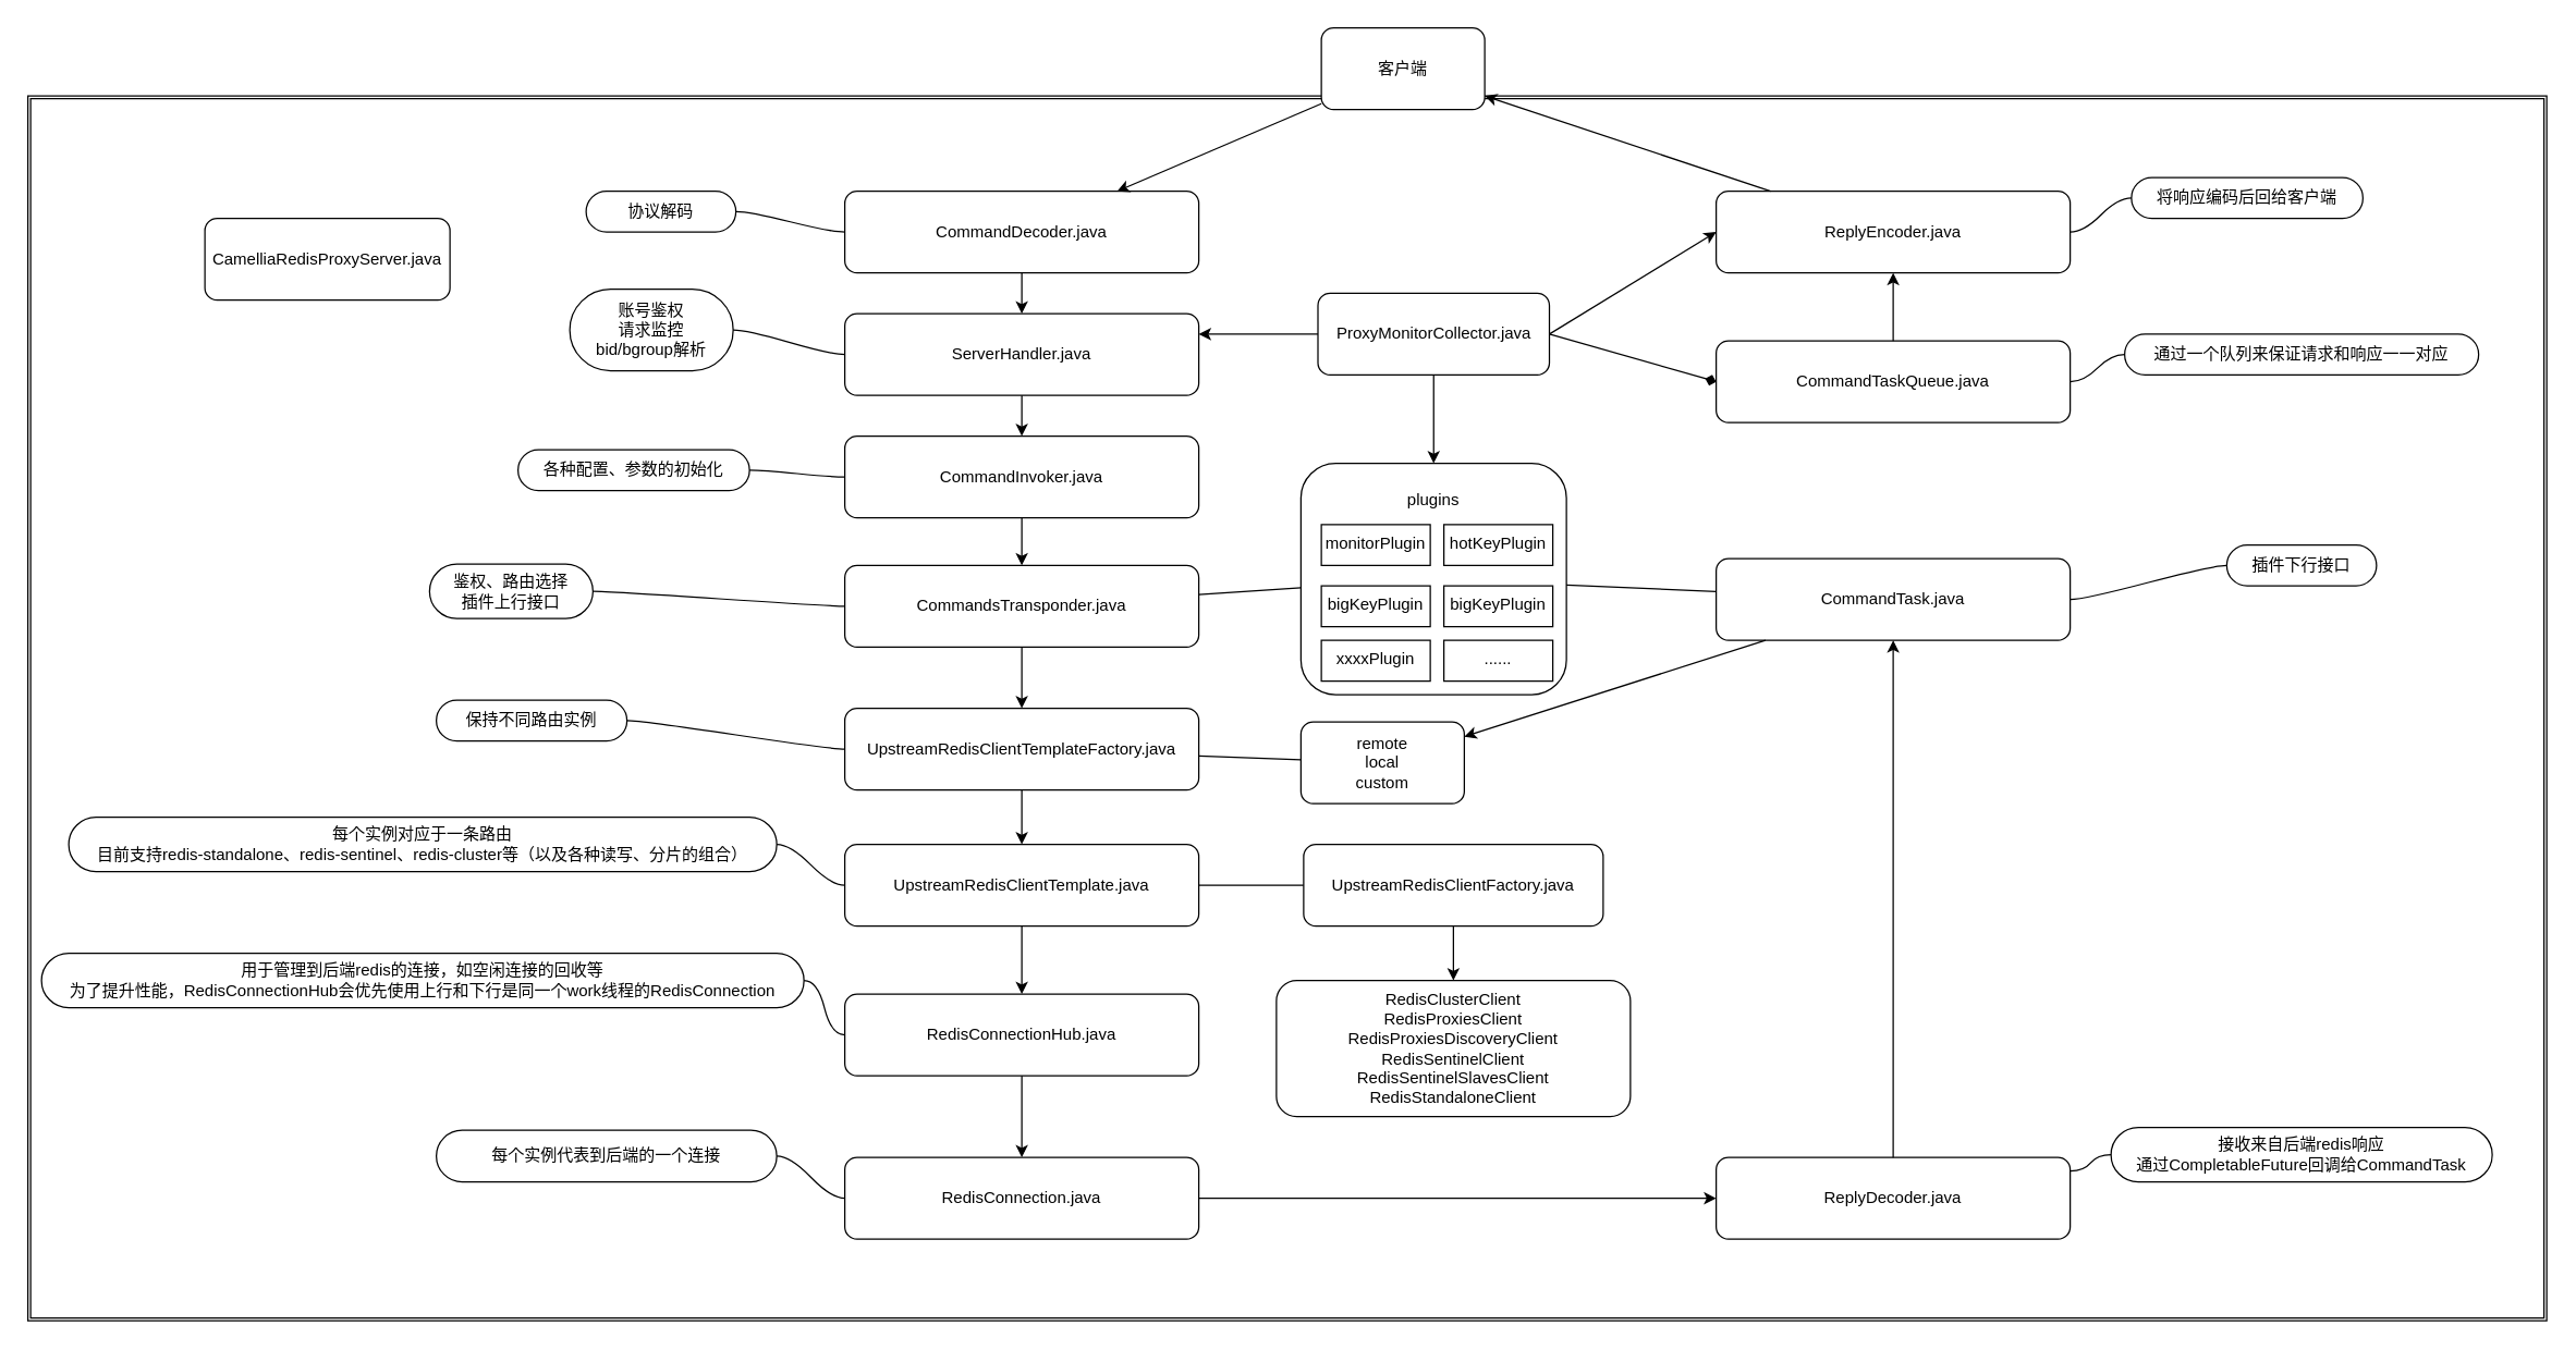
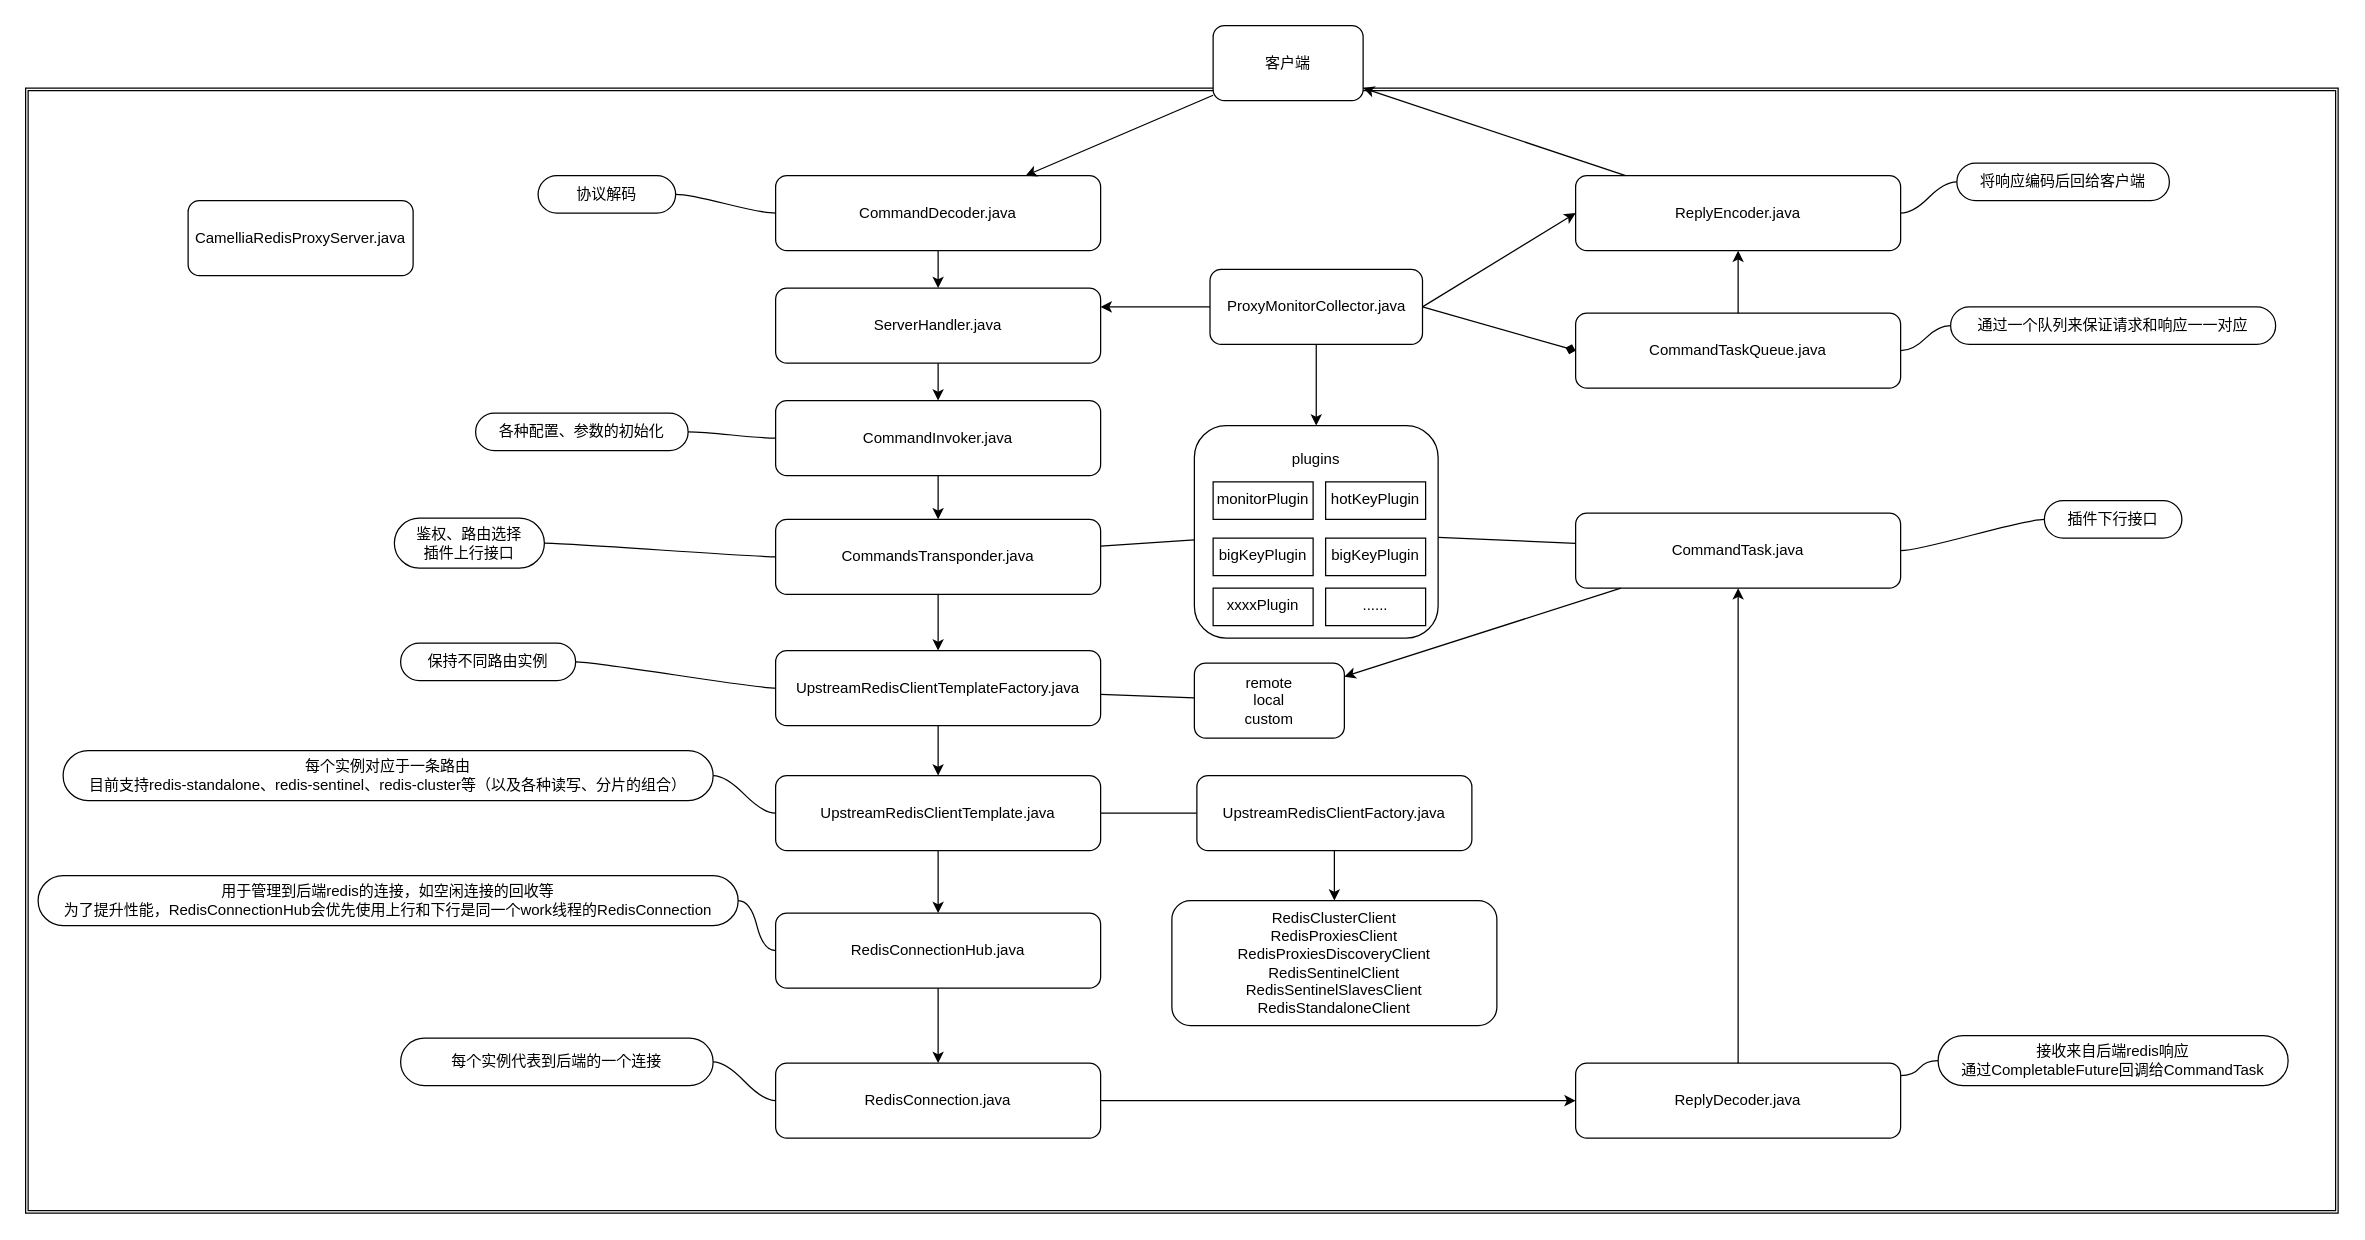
- <mxCell id="23" value="账号鉴权&lt;br&gt;请求监控&lt;br&gt;bid/bgroup解析" style="whiteSpace=wrap;html=1;rounded=1;arcSize=50;align=center;verticalAlign=middle;strokeWidth=1;autosize=1;spacing=4;treeFolding=1;treeMoving=1;newEdgeStyle={&quot;edgeStyle&quot;:&quot;entityRelationEdgeStyle&quot;,&quot;startArrow&quot;:&quot;none&quot;,&quot;endArrow&quot;:&quot;none&quot;,&quot;segment&quot;:10,&quot;curved&quot;:1};fontSize=12;" parent="1" vertex="1"><mxGeometry x="418" y="212" width="120" height="60" as="geometry" /></mxCell>
- <mxCell id="24" value="" style="edgeStyle=entityRelationEdgeStyle;startArrow=none;endArrow=none;segment=10;curved=1;fontSize=12;" parent="1" source="5" target="23" edge="1"><mxGeometry relative="1" as="geometry"><mxPoint x="450" y="280" as="sourcePoint" /></mxGeometry></mxCell>
